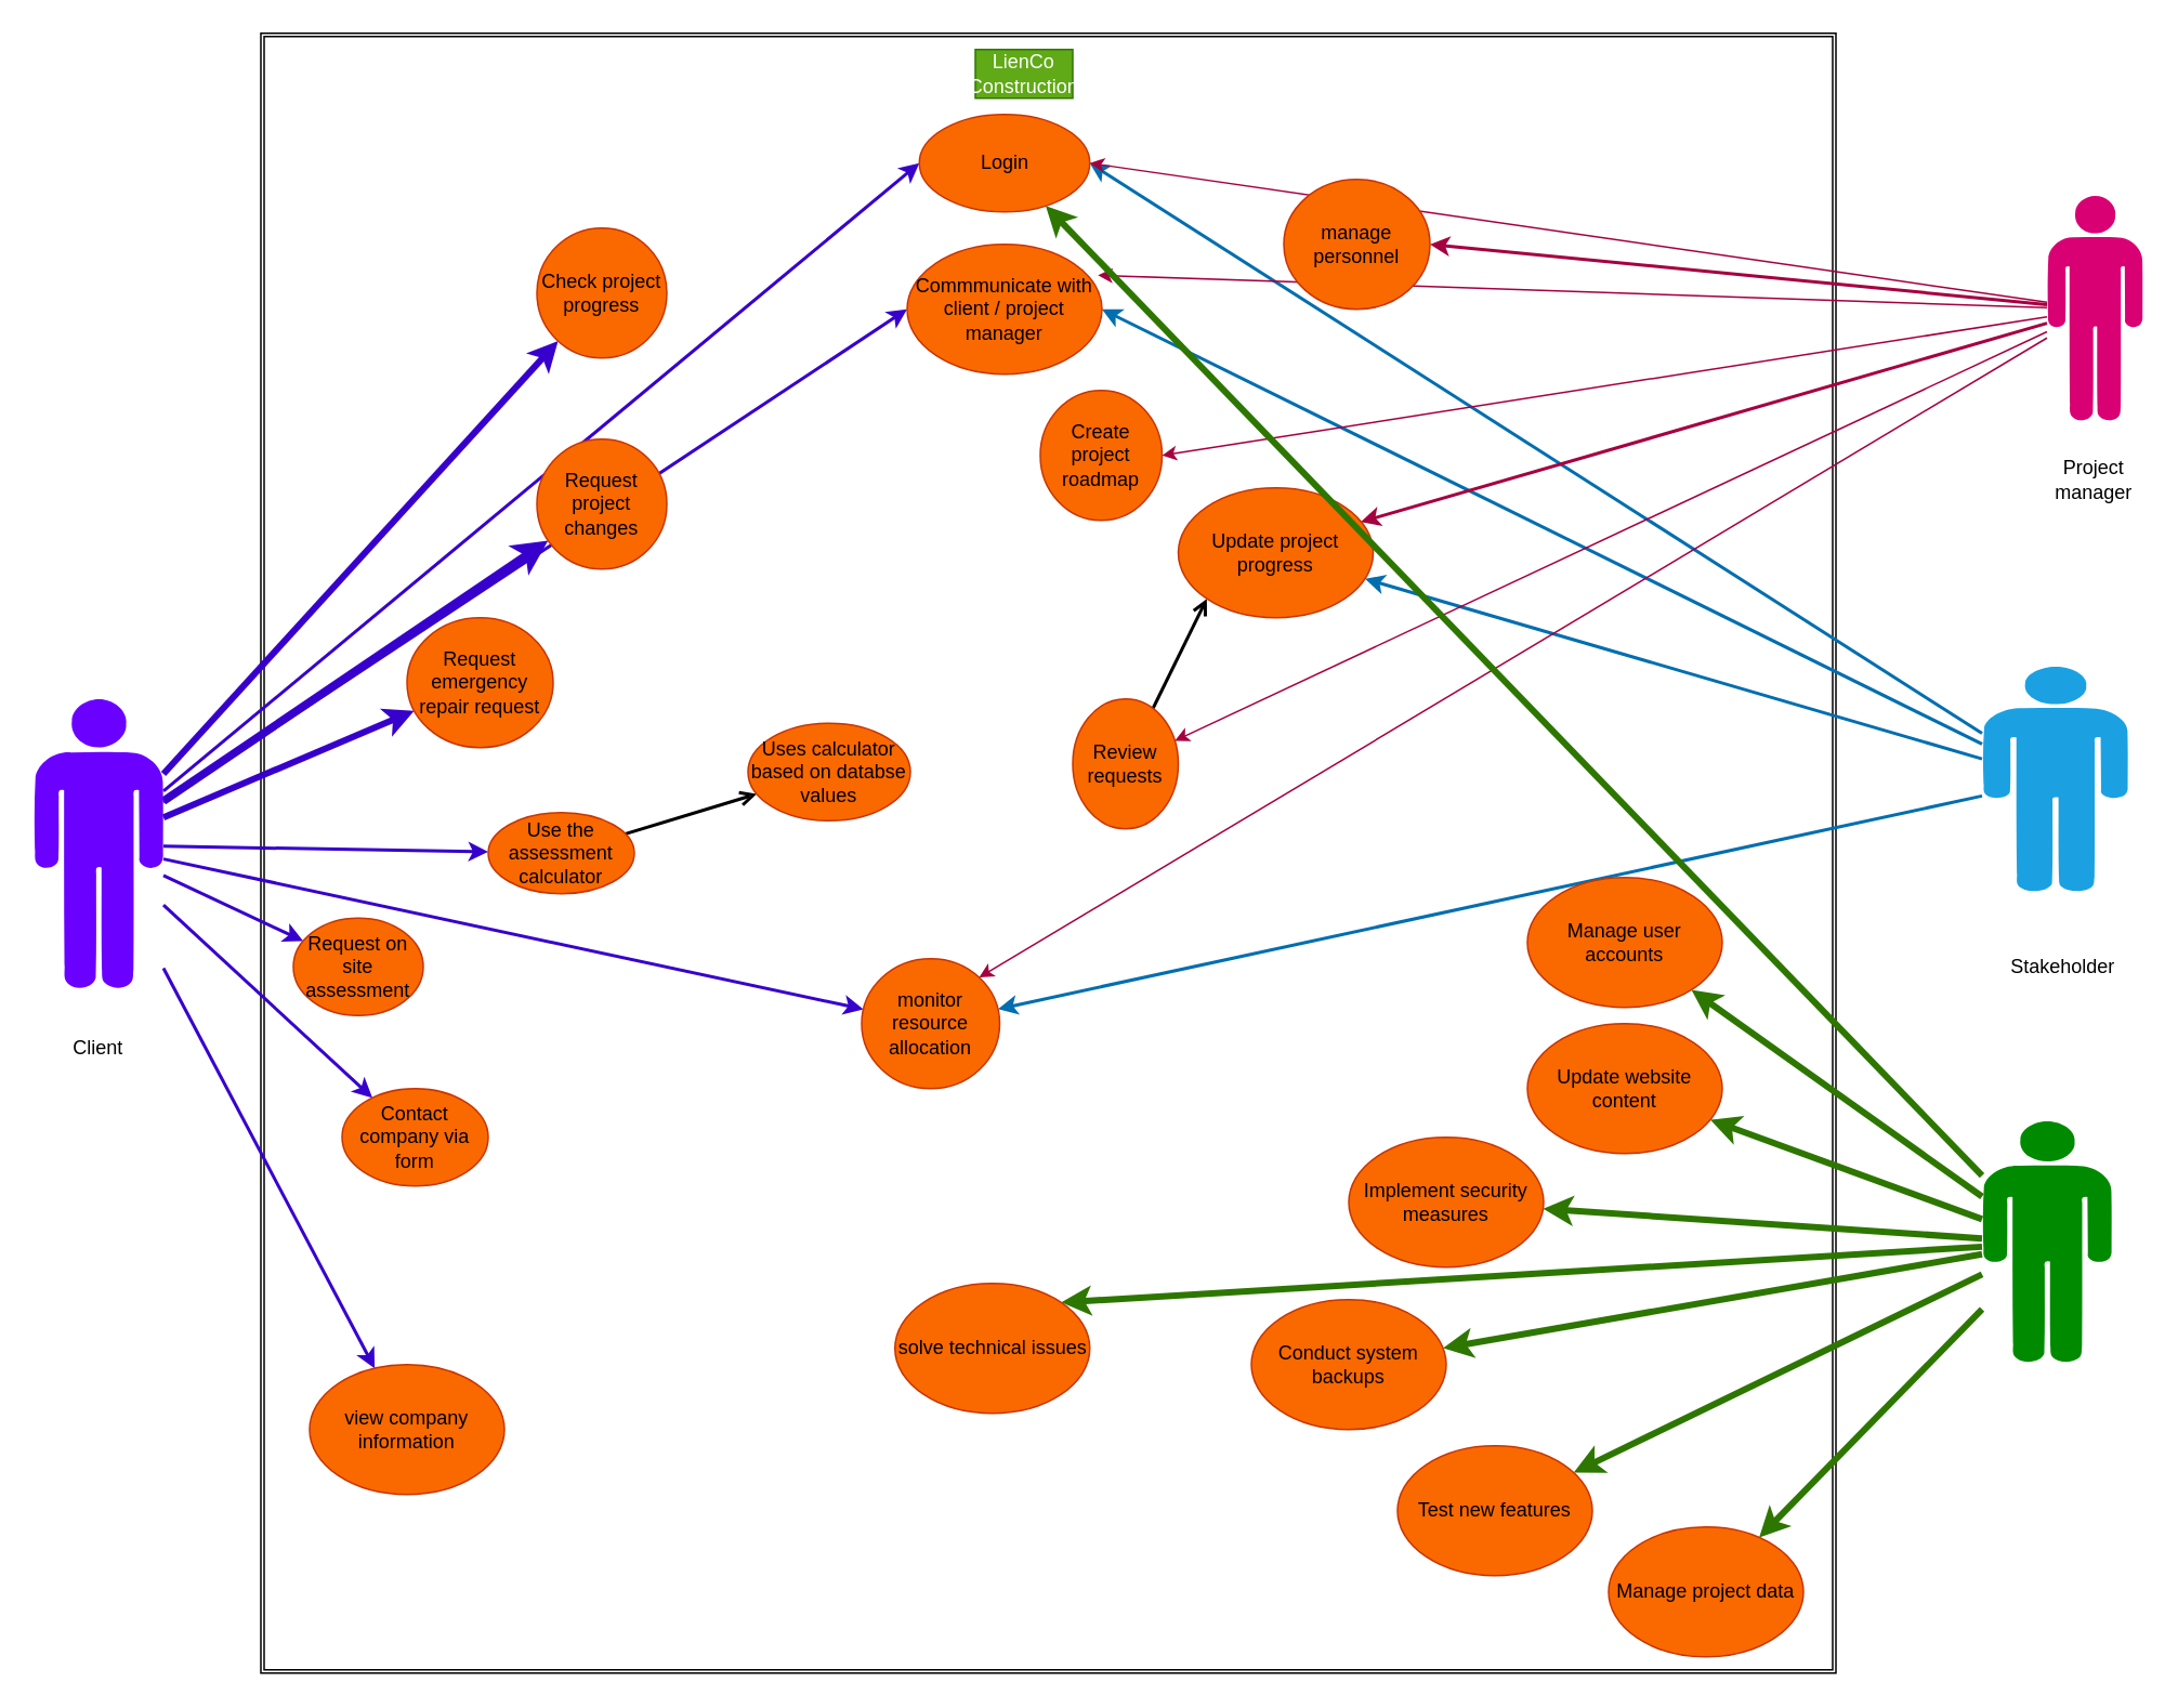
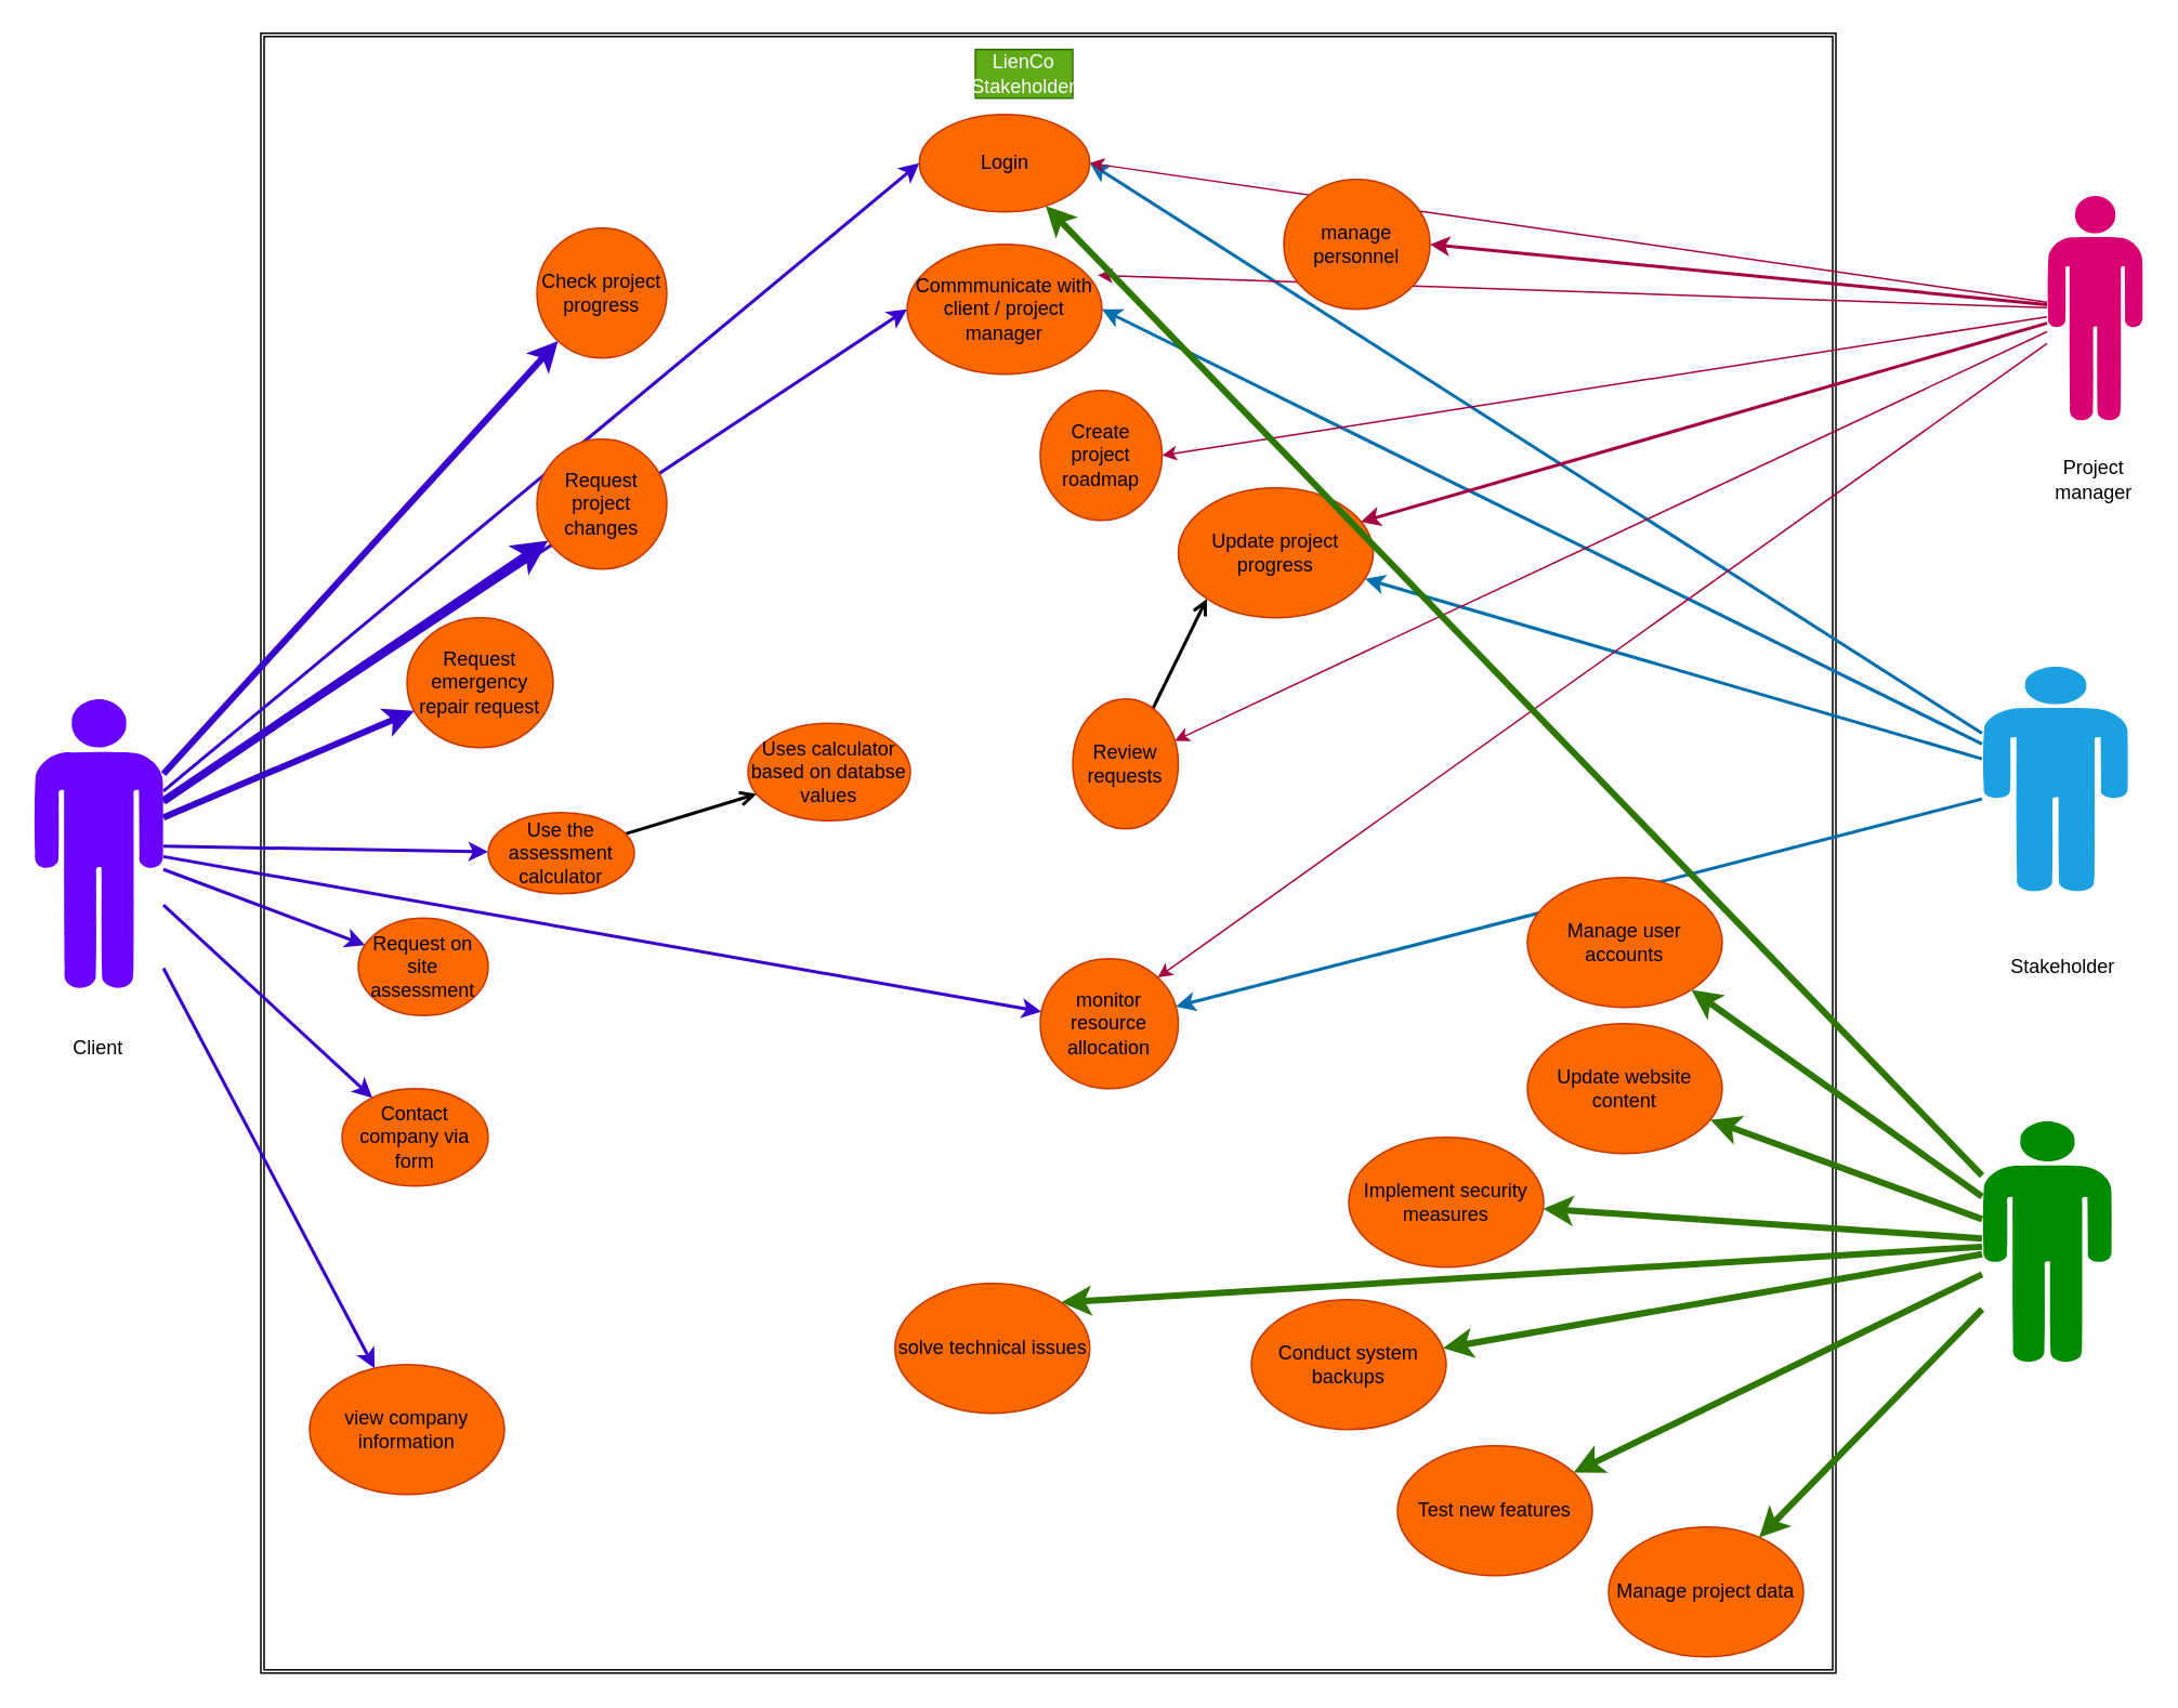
- <mxCell id="3" value="LienCo Construction" style="text;strokeColor=#2D7600;align=center;fillColor=#60a917;html=1;verticalAlign=middle;whiteSpace=wrap;rounded=0;fontColor=#ffffff;" vertex="1" parent="1"><mxGeometry x="600" y="30" width="60" height="30" as="geometry" /></mxCell>
+ <mxCell id="3" value="LienCo Stakeholder" style="text;strokeColor=#2D7600;align=center;fillColor=#60a917;html=1;verticalAlign=middle;whiteSpace=wrap;rounded=0;fontColor=#ffffff;" vertex="1" parent="1"><mxGeometry x="600" y="30" width="60" height="30" as="geometry" /></mxCell>
- <mxCell id="26" value="Request on site assessment" style="ellipse;whiteSpace=wrap;html=1;fillColor=#fa6800;strokeColor=#C73500;fontColor=#000000;" vertex="1" parent="1"><mxGeometry x="180" y="565" width="80" height="60" as="geometry" /></mxCell>
+ <mxCell id="26" value="Request on site assessment" style="ellipse;whiteSpace=wrap;html=1;fillColor=#fa6800;strokeColor=#C73500;fontColor=#000000;" vertex="1" parent="1"><mxGeometry x="220" y="565" width="80" height="60" as="geometry" /></mxCell>
- <mxCell id="44" value="monitor resource allocation" style="ellipse;whiteSpace=wrap;html=1;fillColor=#fa6800;strokeColor=#C73500;fontColor=#000000;" vertex="1" parent="1"><mxGeometry x="530" y="590" width="85" height="80" as="geometry" /></mxCell>
+ <mxCell id="44" value="monitor resource allocation" style="ellipse;whiteSpace=wrap;html=1;fillColor=#fa6800;strokeColor=#C73500;fontColor=#000000;" vertex="1" parent="1"><mxGeometry x="640" y="590" width="85" height="80" as="geometry" /></mxCell>
